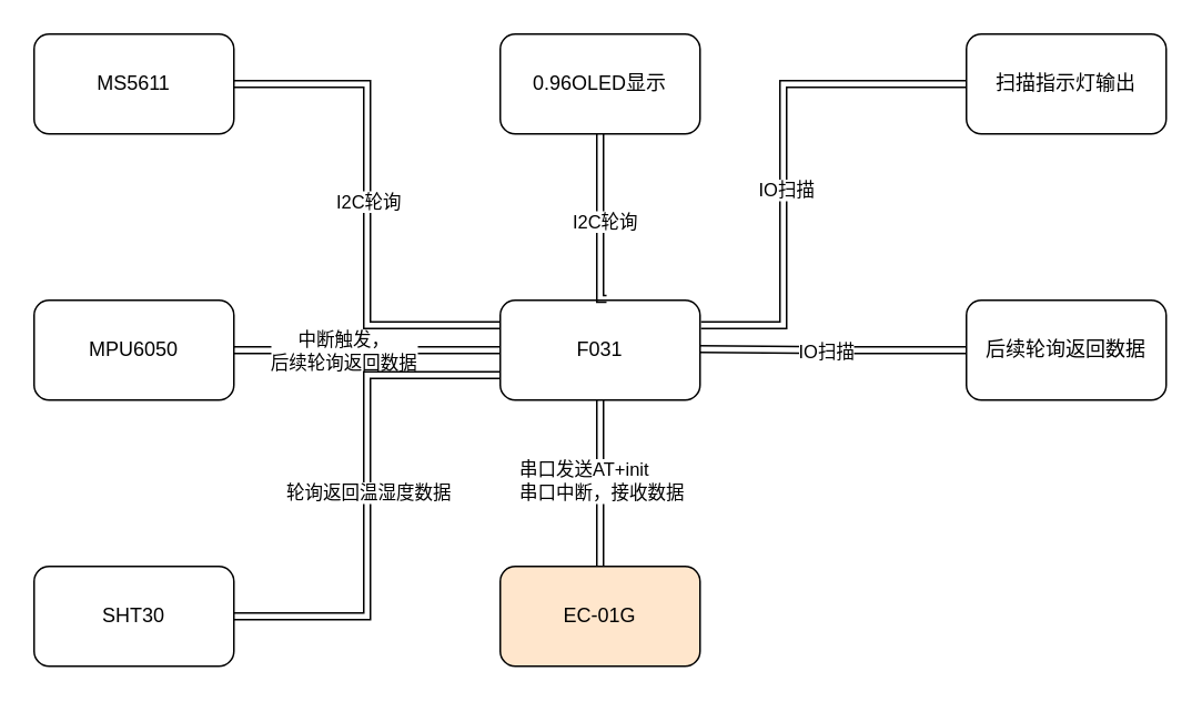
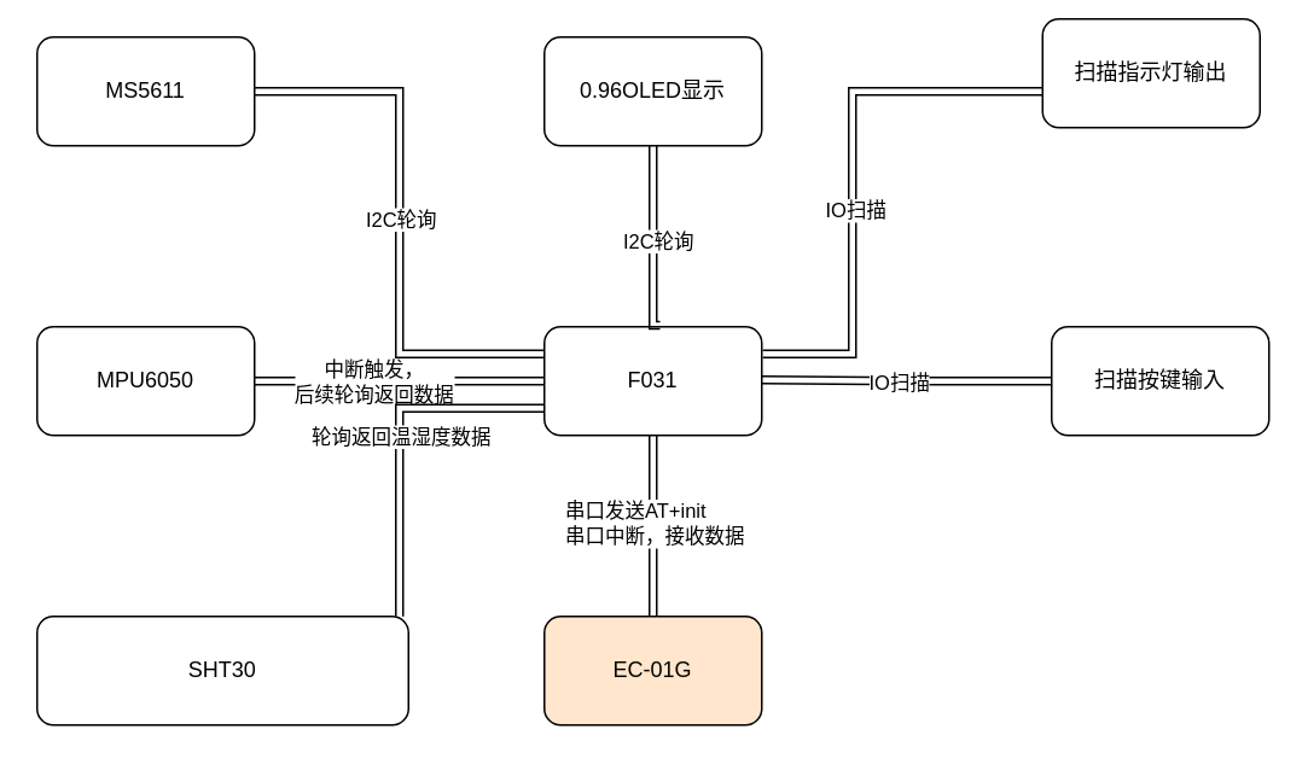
- <mxCell id="19" value="扫描指示灯输出" style="rounded=1;whiteSpace=wrap;html=1;" parent="1" vertex="1"><mxGeometry x="580" y="20" width="120" height="60" as="geometry" /></mxCell>
+ <mxCell id="19" value="扫描指示灯输出" style="rounded=1;whiteSpace=wrap;html=1;" parent="1" vertex="1"><mxGeometry x="575" y="10" width="120" height="60" as="geometry" /></mxCell>
- <mxCell id="16" value="后续轮询返回数据" style="rounded=1;whiteSpace=wrap;html=1;" parent="1" vertex="1"><mxGeometry x="580" y="180" width="120" height="60" as="geometry" /></mxCell>
+ <mxCell id="16" value="扫描按键输入" style="rounded=1;whiteSpace=wrap;html=1;" parent="1" vertex="1"><mxGeometry x="580" y="180" width="120" height="60" as="geometry" /></mxCell>
- <mxCell id="23" value="SHT30" style="rounded=1;whiteSpace=wrap;html=1;" parent="1" vertex="1"><mxGeometry x="20" y="340" width="120" height="60" as="geometry" /></mxCell>
+ <mxCell id="23" value="SHT30" style="rounded=1;whiteSpace=wrap;html=1;" parent="1" vertex="1"><mxGeometry x="20" y="340" width="205" height="60" as="geometry" /></mxCell>
